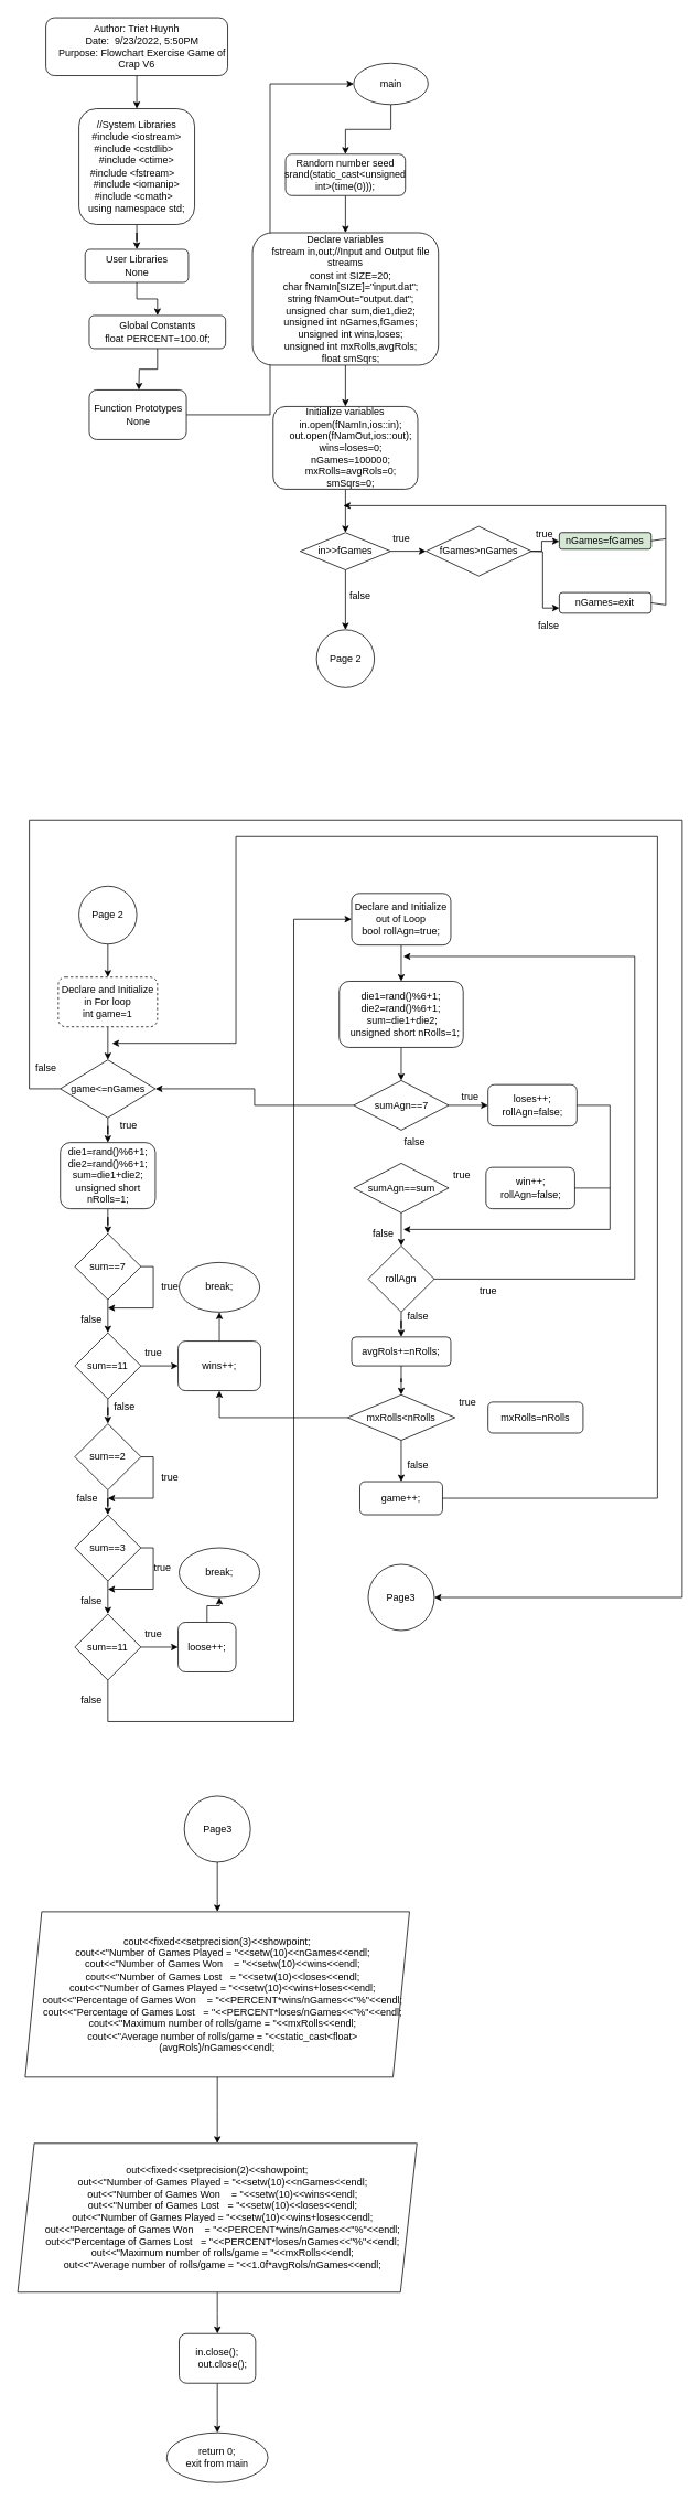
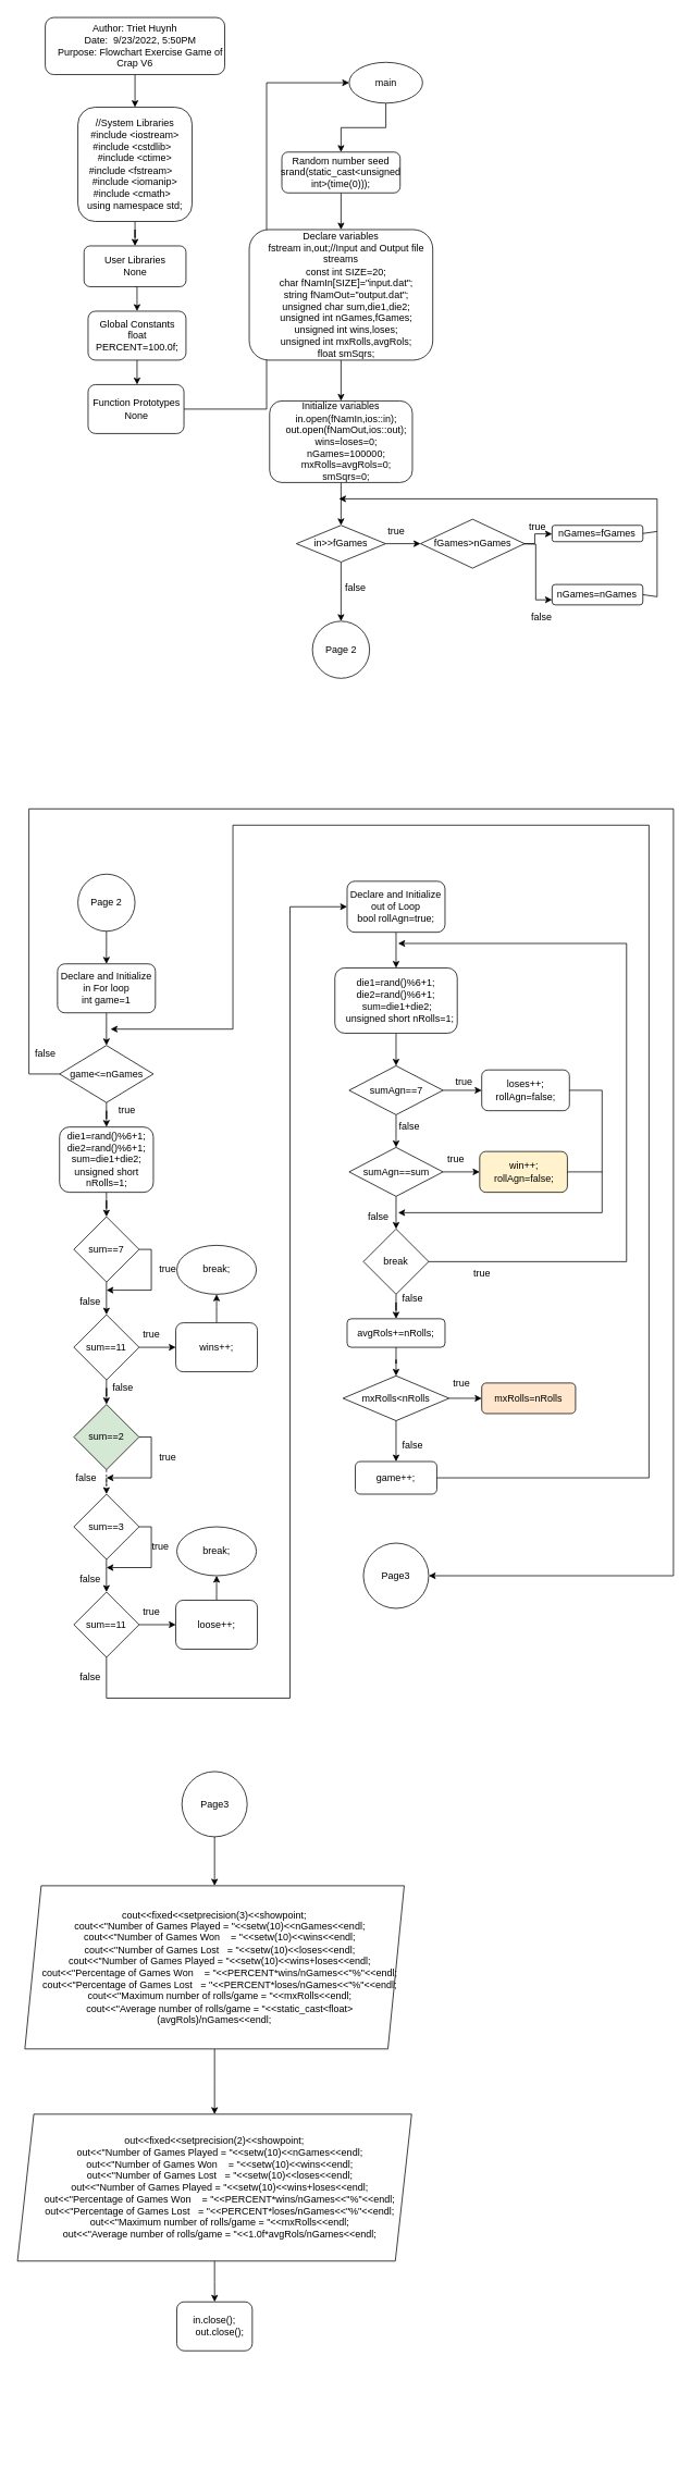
- <mxCell id="5" value="User Libraries&lt;br&gt;None" style="rounded=1;whiteSpace=wrap;html=1;" vertex="1" parent="1"><mxGeometry x="102.5" y="300" width="125" height="40" as="geometry" /></mxCell>
+ <mxCell id="5" value="User Libraries&lt;br&gt;None" style="rounded=1;whiteSpace=wrap;html=1;" vertex="1" parent="1"><mxGeometry x="102.5" y="300" width="125" height="50" as="geometry" /></mxCell>
- <mxCell id="7" value="Global Constants&lt;br&gt;float PERCENT=100.0f;" style="rounded=1;whiteSpace=wrap;html=1;" vertex="1" parent="1"><mxGeometry x="107.5" y="380" width="165" height="40" as="geometry" /></mxCell>
+ <mxCell id="7" value="Global Constants&lt;br&gt;float PERCENT=100.0f;" style="rounded=1;whiteSpace=wrap;html=1;" vertex="1" parent="1"><mxGeometry x="107.5" y="380" width="120" height="60" as="geometry" /></mxCell>
- <mxCell id="26" value="nGames=fGames" style="rounded=1;whiteSpace=wrap;html=1;fillColor=#d5e8d4;" vertex="1" parent="1"><mxGeometry x="676.25" y="642.5" width="111.25" height="20" as="geometry" /></mxCell>
+ <mxCell id="26" value="nGames=fGames" style="rounded=1;whiteSpace=wrap;html=1;" vertex="1" parent="1"><mxGeometry x="676.25" y="642.5" width="111.25" height="20" as="geometry" /></mxCell>
- <mxCell id="27" value="nGames=exit" style="rounded=1;whiteSpace=wrap;html=1;" vertex="1" parent="1"><mxGeometry x="676.25" y="715" width="111.25" height="25" as="geometry" /></mxCell>
+ <mxCell id="27" value="nGames=nGames" style="rounded=1;whiteSpace=wrap;html=1;" vertex="1" parent="1"><mxGeometry x="676.25" y="715" width="111.25" height="25" as="geometry" /></mxCell>
- <mxCell id="38" value="Declare and Initialize in For loop&lt;br&gt;int game=1" style="rounded=1;whiteSpace=wrap;html=1;dashed=1;" vertex="1" parent="1"><mxGeometry x="70" y="1180" width="120" height="60" as="geometry" /></mxCell>
+ <mxCell id="38" value="Declare and Initialize in For loop&lt;br&gt;int game=1" style="rounded=1;whiteSpace=wrap;html=1;" vertex="1" parent="1"><mxGeometry x="70" y="1180" width="120" height="60" as="geometry" /></mxCell>
- <mxCell id="79" value="" style="edgeStyle=orthogonalEdgeStyle;rounded=0;orthogonalLoop=1;jettySize=auto;html=1;" edge="1" parent="1" source="80" target="40"><mxGeometry relative="1" as="geometry" /></mxCell>
+ <mxCell id="79" value="" style="edgeStyle=orthogonalEdgeStyle;rounded=0;orthogonalLoop=1;jettySize=auto;html=1;" edge="1" parent="1" source="80" target="85"><mxGeometry relative="1" as="geometry" /></mxCell>
+ <mxCell id="83" value="" style="edgeStyle=orthogonalEdgeStyle;rounded=0;orthogonalLoop=1;jettySize=auto;html=1;" edge="1" parent="1" source="85" target="86"><mxGeometry relative="1" as="geometry" /></mxCell>
- <mxCell id="86" value="win++;&lt;br&gt;rollAgn=false;" style="rounded=1;whiteSpace=wrap;html=1;" vertex="1" parent="1"><mxGeometry x="587.5" y="1410" width="107.5" height="50" as="geometry" /></mxCell>
+ <mxCell id="86" value="win++;&lt;br&gt;rollAgn=false;" style="rounded=1;whiteSpace=wrap;html=1;fillColor=#fff2cc;" vertex="1" parent="1"><mxGeometry x="587.5" y="1410" width="107.5" height="50" as="geometry" /></mxCell>
- <mxCell id="90" value="rollAgn" style="rhombus;whiteSpace=wrap;html=1;" vertex="1" parent="1"><mxGeometry x="445" y="1505" width="80" height="80" as="geometry" /></mxCell>
+ <mxCell id="90" value="break" style="rhombus;whiteSpace=wrap;html=1;" vertex="1" parent="1"><mxGeometry x="445" y="1505" width="80" height="80" as="geometry" /></mxCell>
- <mxCell id="101" value="" style="edgeStyle=orthogonalEdgeStyle;rounded=0;orthogonalLoop=1;jettySize=auto;html=1;" edge="1" parent="1" source="103" target="49"><mxGeometry relative="1" as="geometry" /></mxCell>
+ <mxCell id="101" value="" style="edgeStyle=orthogonalEdgeStyle;rounded=0;orthogonalLoop=1;jettySize=auto;html=1;" edge="1" parent="1" source="103" target="104"><mxGeometry relative="1" as="geometry" /></mxCell>
- <mxCell id="104" value="mxRolls=nRolls" style="rounded=1;whiteSpace=wrap;html=1;" vertex="1" parent="1"><mxGeometry x="590" y="1693.75" width="115" height="37.5" as="geometry" /></mxCell>
+ <mxCell id="104" value="mxRolls=nRolls" style="rounded=1;whiteSpace=wrap;html=1;fillColor=#ffe6cc;" vertex="1" parent="1"><mxGeometry x="590" y="1693.75" width="115" height="37.5" as="geometry" /></mxCell>
- <mxCell id="67" value="sum==2" style="rhombus;whiteSpace=wrap;html=1;" vertex="1" parent="1"><mxGeometry x="90" y="1720" width="80" height="80" as="geometry" /></mxCell>
+ <mxCell id="67" value="sum==2" style="rhombus;whiteSpace=wrap;html=1;fillColor=#d5e8d4;" vertex="1" parent="1"><mxGeometry x="90" y="1720" width="80" height="80" as="geometry" /></mxCell>
- <mxCell id="66" value="" style="edgeStyle=orthogonalEdgeStyle;rounded=0;orthogonalLoop=1;jettySize=auto;html=1;" edge="1" parent="1" source="67" target="56"><mxGeometry relative="1" as="geometry" /></mxCell>
+ <mxCell id="66" value="" style="edgeStyle=orthogonalEdgeStyle;rounded=0;orthogonalLoop=1;jettySize=auto;html=1;dashed=1;" edge="1" parent="1" source="67" target="56"><mxGeometry relative="1" as="geometry" /></mxCell>
- <mxCell id="60" value="loose++;" style="rounded=1;whiteSpace=wrap;html=1;" vertex="1" parent="1"><mxGeometry x="215" y="1960" width="70" height="60" as="geometry" /></mxCell>
+ <mxCell id="60" value="loose++;" style="rounded=1;whiteSpace=wrap;html=1;" vertex="1" parent="1"><mxGeometry x="215" y="1960" width="100" height="60" as="geometry" /></mxCell>
- <mxCell id="117" value="" style="edgeStyle=orthogonalEdgeStyle;rounded=0;orthogonalLoop=1;jettySize=auto;html=1;" edge="1" parent="1" source="118" target="119"><mxGeometry relative="1" as="geometry" /></mxCell>
- <mxCell id="119" value="return 0;&lt;br&gt;exit from main" style="ellipse;whiteSpace=wrap;html=1;" vertex="1" parent="1"><mxGeometry x="201.25" y="2940" width="122.5" height="60" as="geometry" /></mxCell>
